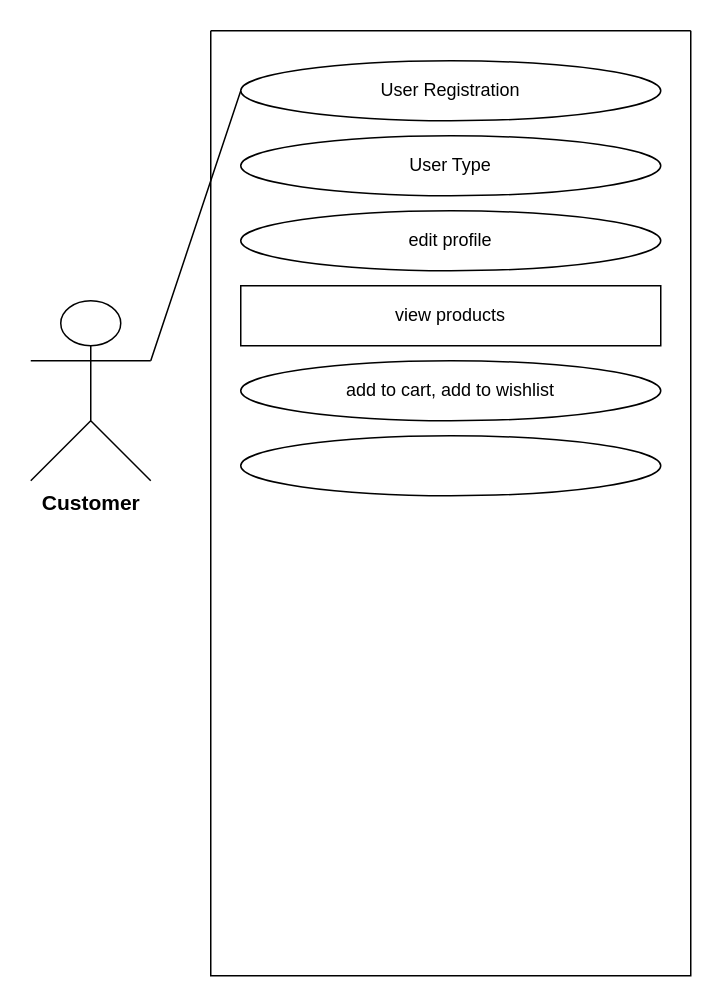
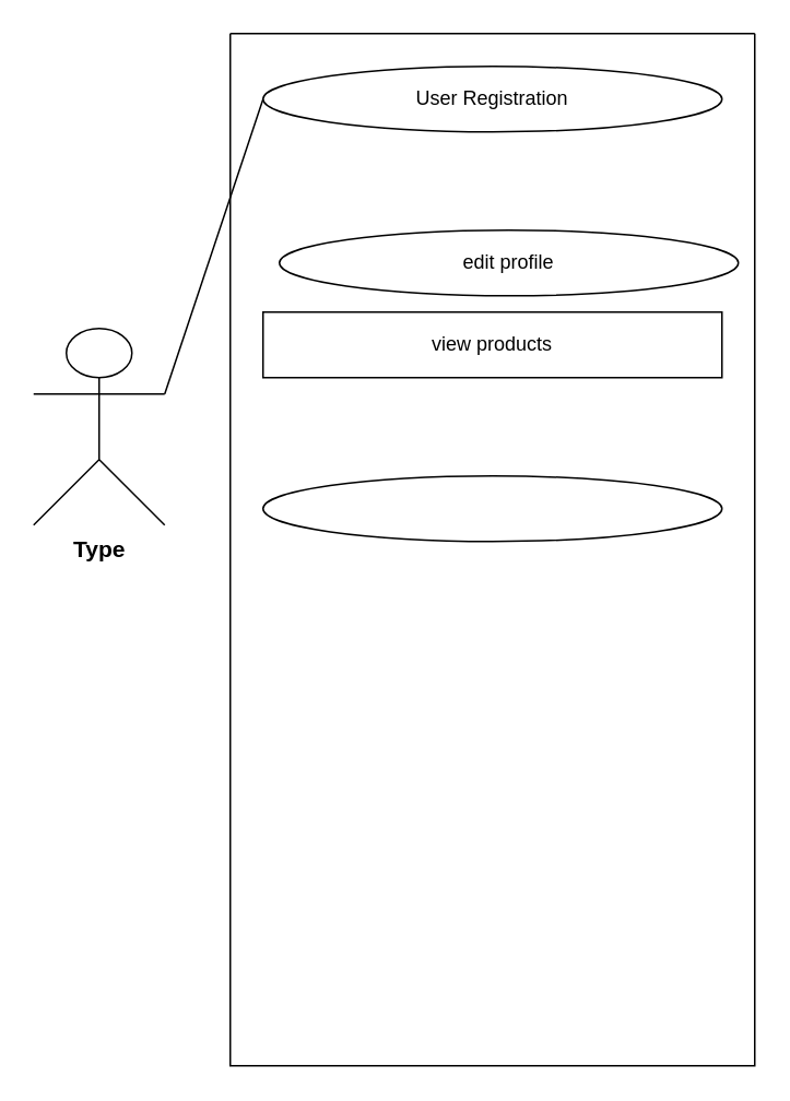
- <mxCell id="8" value="User Type" style="ellipse;whiteSpace=wrap;html=1;" parent="2" vertex="1"><mxGeometry x="20" y="70" width="280" height="40" as="geometry" /></mxCell>
- <mxCell id="7" value="edit profile" style="ellipse;whiteSpace=wrap;html=1;" parent="2" vertex="1"><mxGeometry x="20" y="120" width="280" height="40" as="geometry" /></mxCell>
+ <mxCell id="7" value="edit profile" style="ellipse;whiteSpace=wrap;html=1;" parent="2" vertex="1"><mxGeometry x="30" y="120" width="280" height="40" as="geometry" /></mxCell>
- <mxCell id="5" value="add to cart, add to wishlist" style="ellipse;whiteSpace=wrap;html=1;" parent="2" vertex="1"><mxGeometry x="20" y="220" width="280" height="40" as="geometry" /></mxCell>
- <mxCell id="9" value="&lt;b&gt;&lt;font style=&quot;font-size: 14px;&quot;&gt;Customer&lt;/font&gt;&lt;/b&gt;" style="shape=umlActor;verticalLabelPosition=bottom;verticalAlign=top;html=1;outlineConnect=0;" parent="1" vertex="1"><mxGeometry x="20" y="200" width="80" height="120" as="geometry" /></mxCell>
+ <mxCell id="9" value="&lt;b&gt;&lt;font style=&quot;font-size: 14px;&quot;&gt;Type&lt;/font&gt;&lt;/b&gt;" style="shape=umlActor;verticalLabelPosition=bottom;verticalAlign=top;html=1;outlineConnect=0;" parent="1" vertex="1"><mxGeometry x="20" y="200" width="80" height="120" as="geometry" /></mxCell>
